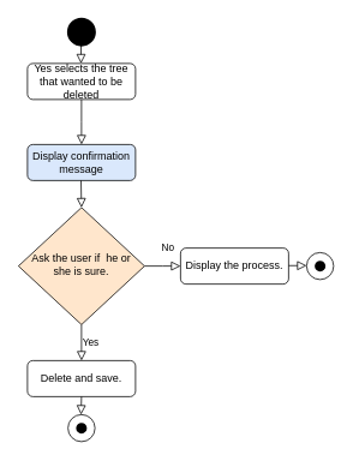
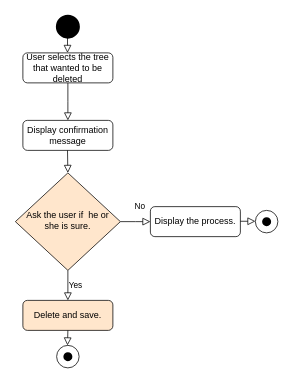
- <mxCell id="3" value="Yes selects the tree that wanted to be deleted" style="rounded=1;whiteSpace=wrap;html=1;fontSize=12;glass=0;strokeWidth=1;shadow=0;" vertex="1" parent="1"><mxGeometry x="30" y="70" width="120" height="40" as="geometry" /></mxCell>
+ <mxCell id="3" value="User selects the tree that wanted to be deleted" style="rounded=1;whiteSpace=wrap;html=1;fontSize=12;glass=0;strokeWidth=1;shadow=0;" vertex="1" parent="1"><mxGeometry x="30" y="70" width="120" height="40" as="geometry" /></mxCell>
- <mxCell id="7" value="Display confirmation message" style="rounded=1;whiteSpace=wrap;html=1;fontSize=12;glass=0;strokeWidth=1;shadow=0;fillColor=#dae8fc;" vertex="1" parent="1"><mxGeometry x="30" y="160" width="120" height="40" as="geometry" /></mxCell>
+ <mxCell id="7" value="Display confirmation message" style="rounded=1;whiteSpace=wrap;html=1;fontSize=12;glass=0;strokeWidth=1;shadow=0;" vertex="1" parent="1"><mxGeometry x="30" y="160" width="120" height="40" as="geometry" /></mxCell>
- <mxCell id="17" value="Delete and save." style="rounded=1;whiteSpace=wrap;html=1;fontSize=12;glass=0;strokeWidth=1;shadow=0;" vertex="1" parent="1"><mxGeometry x="30" y="400" width="120" height="40" as="geometry" /></mxCell>
+ <mxCell id="17" value="Delete and save." style="rounded=1;whiteSpace=wrap;html=1;fontSize=12;glass=0;strokeWidth=1;shadow=0;fillColor=#ffe6cc;" vertex="1" parent="1"><mxGeometry x="30" y="400" width="120" height="40" as="geometry" /></mxCell>
